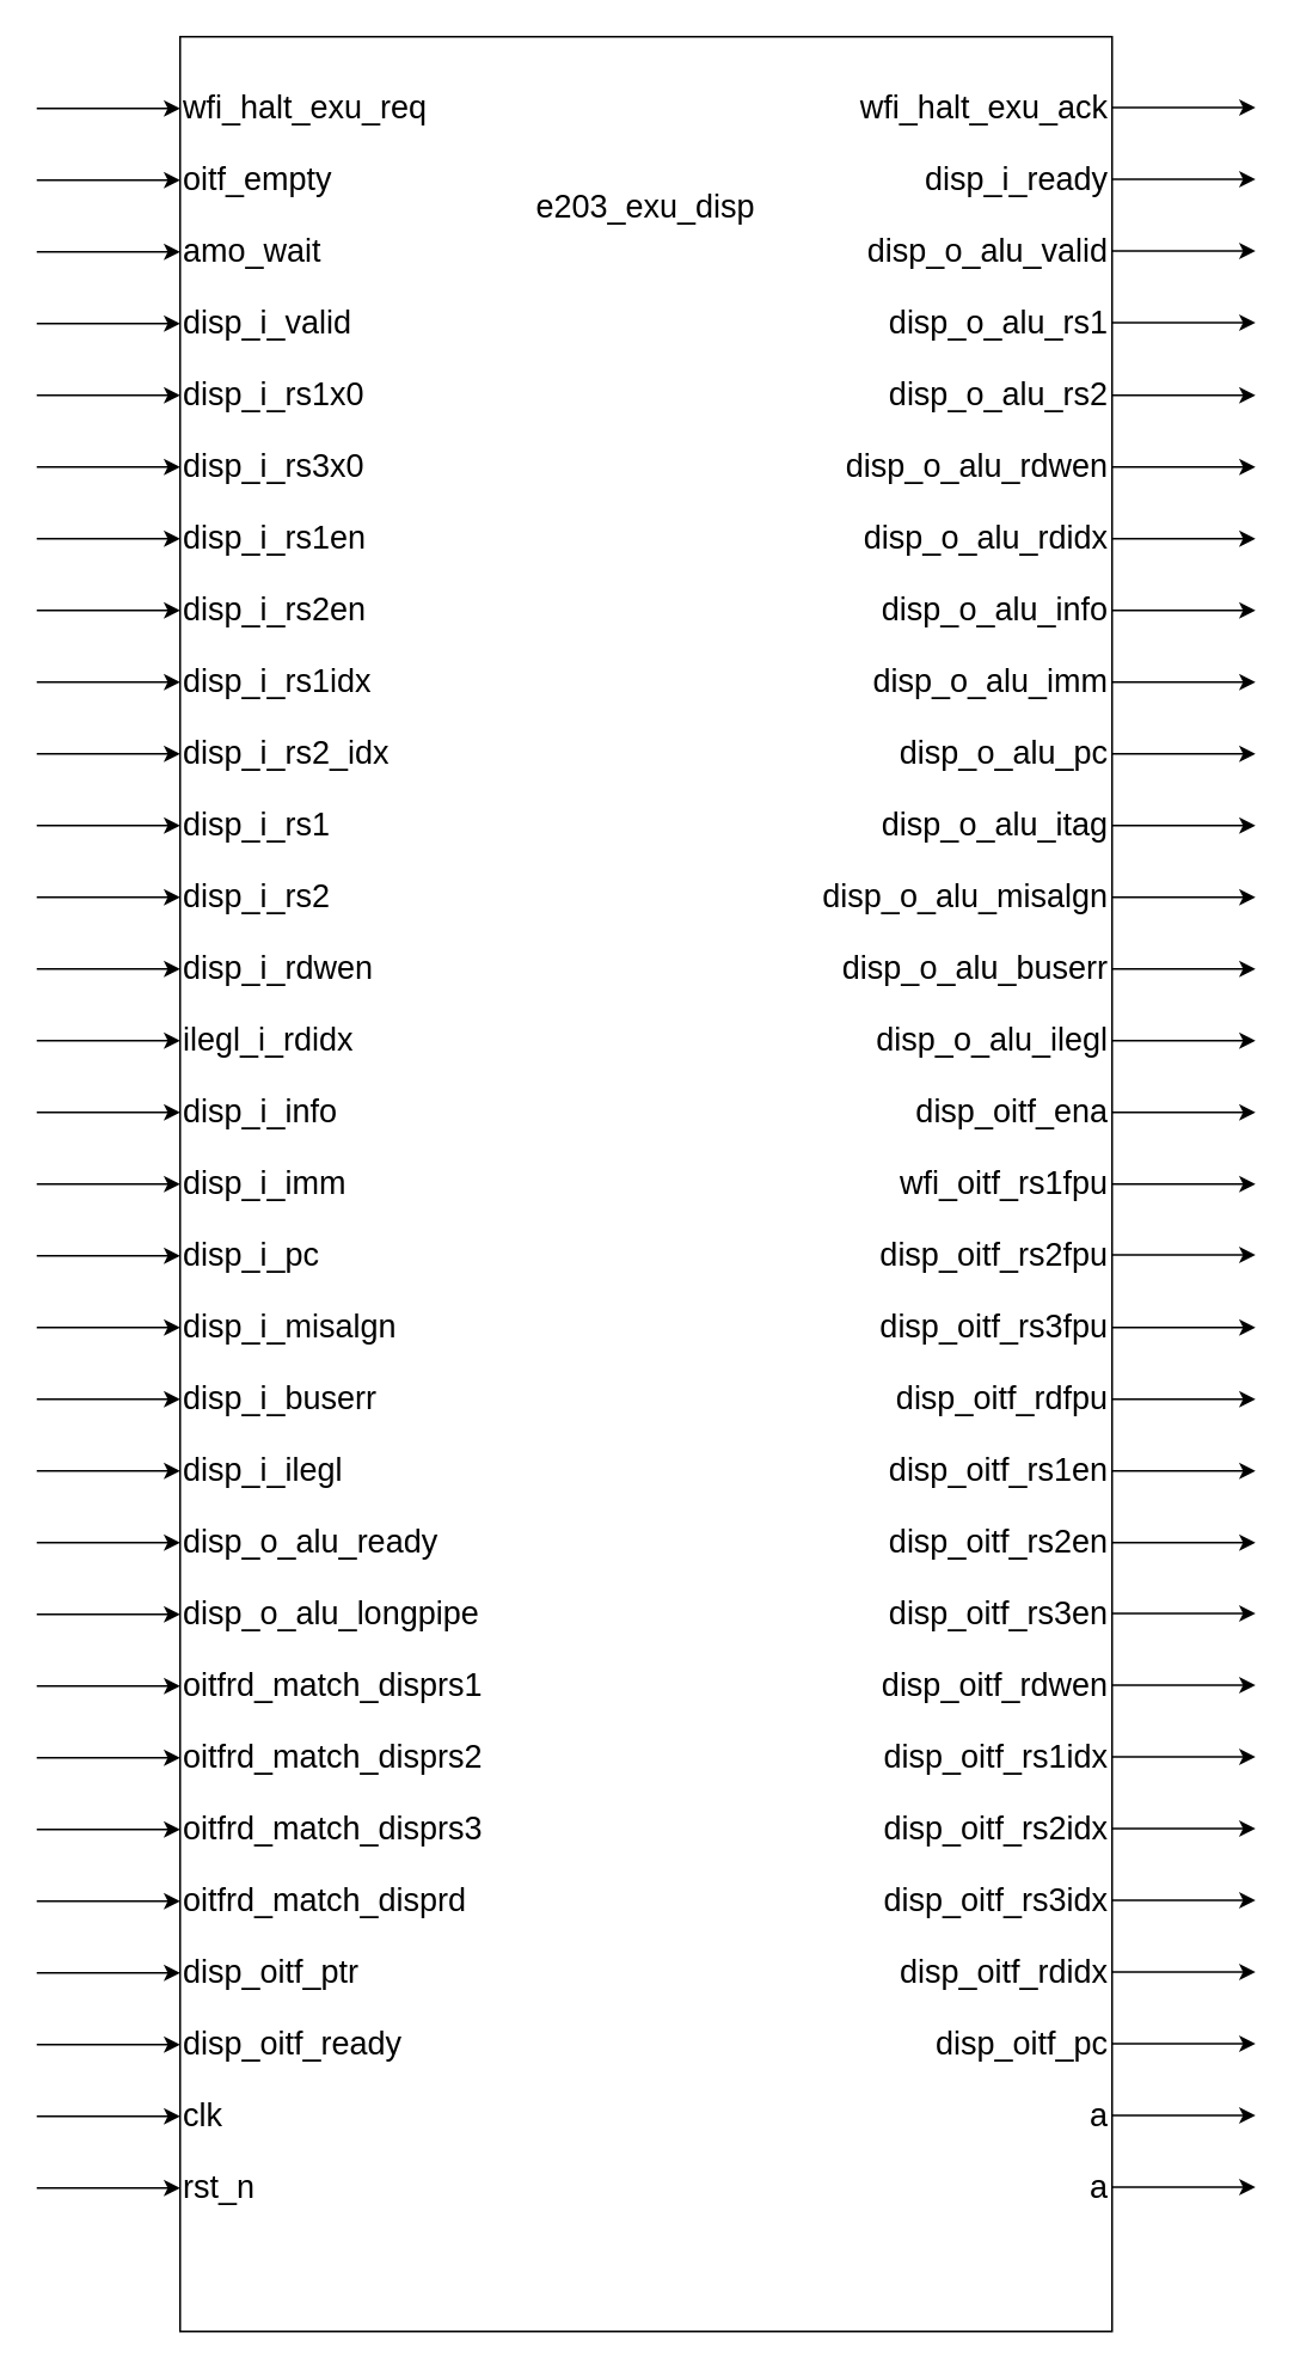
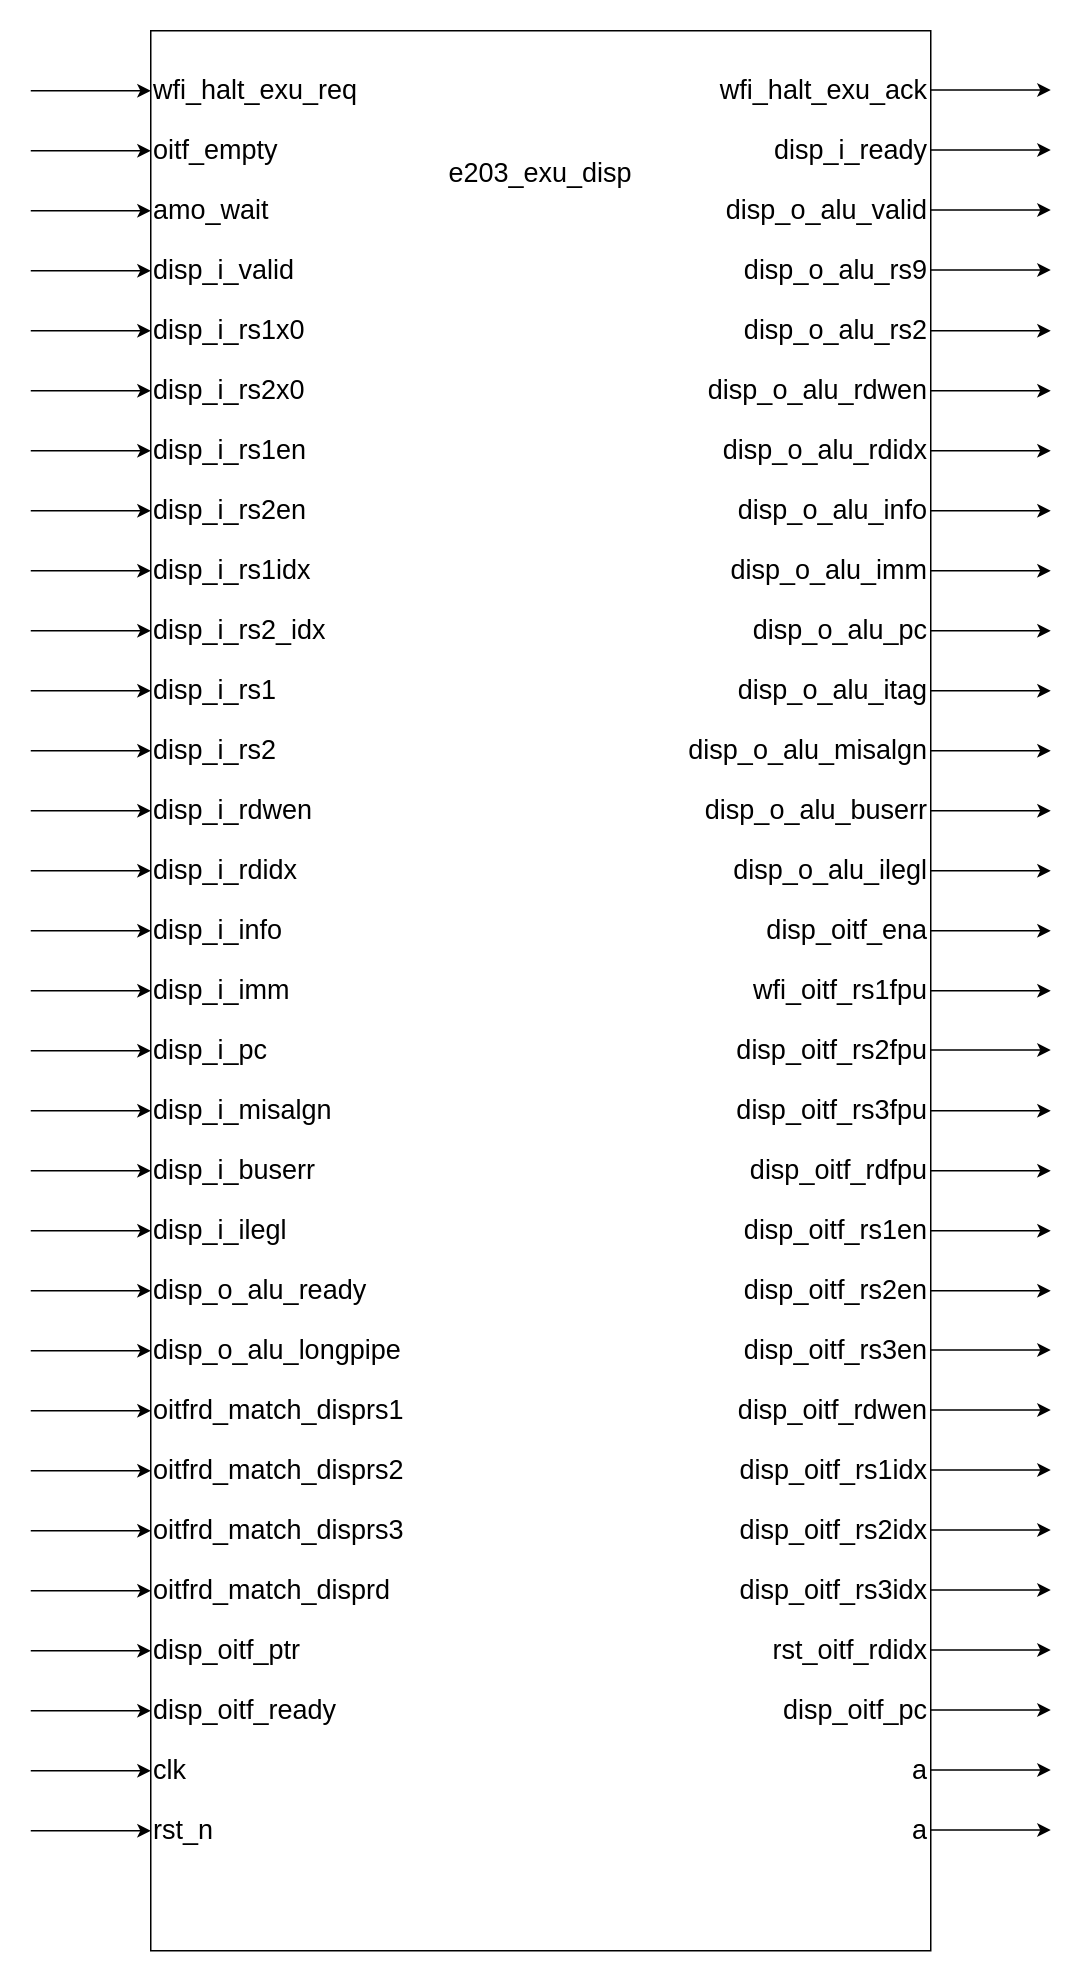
- <mxCell id="40" value="&lt;span style=&quot;font-size: 18px;&quot;&gt;disp_o_alu_rs1&lt;/span&gt;" style="text;html=1;align=right;verticalAlign=middle;whiteSpace=wrap;rounded=0;" parent="1" vertex="1"><mxGeometry x="420" y="160" width="200" height="40" as="geometry" /></mxCell>
+ <mxCell id="40" value="&lt;span style=&quot;font-size: 18px;&quot;&gt;disp_o_alu_rs9&lt;/span&gt;" style="text;html=1;align=right;verticalAlign=middle;whiteSpace=wrap;rounded=0;" parent="1" vertex="1"><mxGeometry x="420" y="160" width="200" height="40" as="geometry" /></mxCell>
- <mxCell id="43" value="&lt;span style=&quot;font-size: 18px;&quot;&gt;disp_i_rs3x0&lt;/span&gt;" style="text;html=1;align=left;verticalAlign=middle;whiteSpace=wrap;rounded=0;" parent="1" vertex="1"><mxGeometry x="100" y="240" width="200" height="40" as="geometry" /></mxCell>
+ <mxCell id="43" value="&lt;span style=&quot;font-size: 18px;&quot;&gt;disp_i_rs2x0&lt;/span&gt;" style="text;html=1;align=left;verticalAlign=middle;whiteSpace=wrap;rounded=0;" parent="1" vertex="1"><mxGeometry x="100" y="240" width="200" height="40" as="geometry" /></mxCell>
- <mxCell id="59" value="&lt;span style=&quot;font-size: 18px;&quot;&gt;ilegl_i_rdidx&lt;/span&gt;" style="text;html=1;align=left;verticalAlign=middle;whiteSpace=wrap;rounded=0;" parent="1" vertex="1"><mxGeometry x="100" y="560" width="200" height="40" as="geometry" /></mxCell>
+ <mxCell id="59" value="&lt;span style=&quot;font-size: 18px;&quot;&gt;disp_i_rdidx&lt;/span&gt;" style="text;html=1;align=left;verticalAlign=middle;whiteSpace=wrap;rounded=0;" parent="1" vertex="1"><mxGeometry x="100" y="560" width="200" height="40" as="geometry" /></mxCell>
- <mxCell id="110" value="&lt;span style=&quot;font-size: 18px;&quot;&gt;disp_oitf_rdidx&lt;/span&gt;" style="text;html=1;align=right;verticalAlign=middle;whiteSpace=wrap;rounded=0;" vertex="1" parent="1"><mxGeometry x="420" y="1080" width="200" height="40" as="geometry" /></mxCell>
+ <mxCell id="110" value="&lt;span style=&quot;font-size: 18px;&quot;&gt;rst_oitf_rdidx&lt;/span&gt;" style="text;html=1;align=right;verticalAlign=middle;whiteSpace=wrap;rounded=0;" vertex="1" parent="1"><mxGeometry x="420" y="1080" width="200" height="40" as="geometry" /></mxCell>
